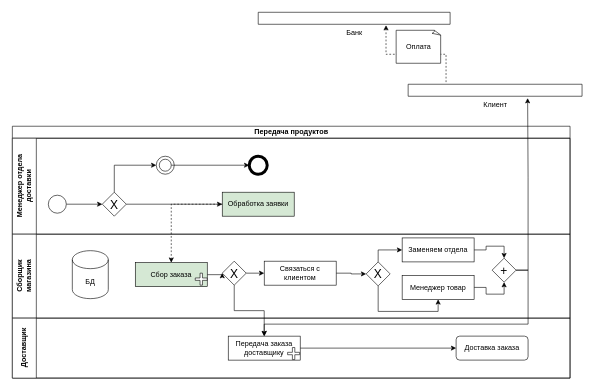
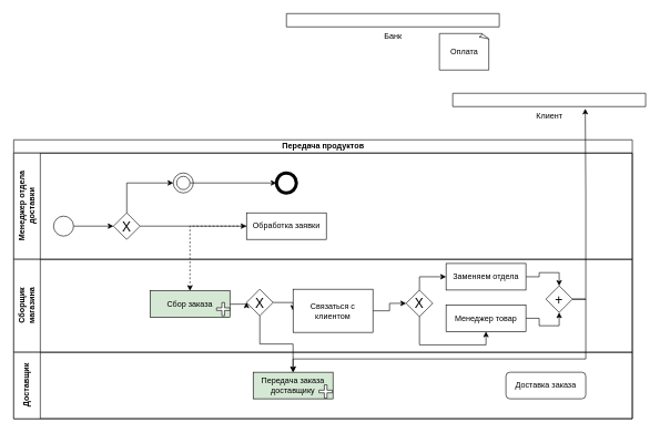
- <mxCell id="40" style="edgeStyle=orthogonalEdgeStyle;rounded=0;orthogonalLoop=1;jettySize=auto;html=1;entryX=0.666;entryY=1.08;entryDx=0;entryDy=0;dashed=1;entryPerimeter=0;exitX=0.218;exitY=-0.18;exitDx=0;exitDy=0;exitPerimeter=0;" edge="1" parent="1" source="38" target="39"><mxGeometry relative="1" as="geometry"><mxPoint x="643" y="100" as="sourcePoint" /><mxPoint x="470" y="29.5" as="targetPoint" /></mxGeometry></mxCell>
- <mxCell id="6" value="Обработка заявки" style="rounded=0;whiteSpace=wrap;html=1;fillColor=#d5e8d4;" vertex="1" parent="3"><mxGeometry x="350" y="90" width="120" height="40" as="geometry" /></mxCell>
+ <mxCell id="6" value="Обработка заявки" style="rounded=0;whiteSpace=wrap;html=1;" vertex="1" parent="3"><mxGeometry x="350" y="90" width="120" height="40" as="geometry" /></mxCell>
- <mxCell id="22" value="Связаться с клиентом" style="whiteSpace=wrap;html=1;rounded=0;" vertex="1" parent="14"><mxGeometry x="420" y="45" width="120" height="40" as="geometry" /></mxCell>
+ <mxCell id="22" value="Связаться с клиентом" style="whiteSpace=wrap;html=1;rounded=0;" vertex="1" parent="14"><mxGeometry x="420" y="45" width="120" height="65" as="geometry" /></mxCell>
- <mxCell id="17" value="БД" style="shape=cylinder3;whiteSpace=wrap;html=1;boundedLbl=1;backgroundOutline=1;size=15;" vertex="1" parent="14"><mxGeometry x="100" y="27.5" width="60" height="80" as="geometry" /></mxCell>
- <mxCell id="33" value="Передача заказа доставщику" style="whiteSpace=wrap;html=1;rounded=0;" vertex="1" parent="31"><mxGeometry x="360" y="30" width="120" height="40" as="geometry" /></mxCell>
+ <mxCell id="33" value="Передача заказа доставщику" style="whiteSpace=wrap;html=1;rounded=0;fillColor=#d5e8d4;" vertex="1" parent="31"><mxGeometry x="360" y="30" width="120" height="40" as="geometry" /></mxCell>
- <mxCell id="32" style="edgeStyle=orthogonalEdgeStyle;rounded=0;orthogonalLoop=1;jettySize=auto;html=1;exitX=1;exitY=0.5;exitDx=0;exitDy=0;entryX=0;entryY=0.5;entryDx=0;entryDy=0;" edge="1" parent="31" source="33" target="34"><mxGeometry relative="1" as="geometry" /></mxCell>
